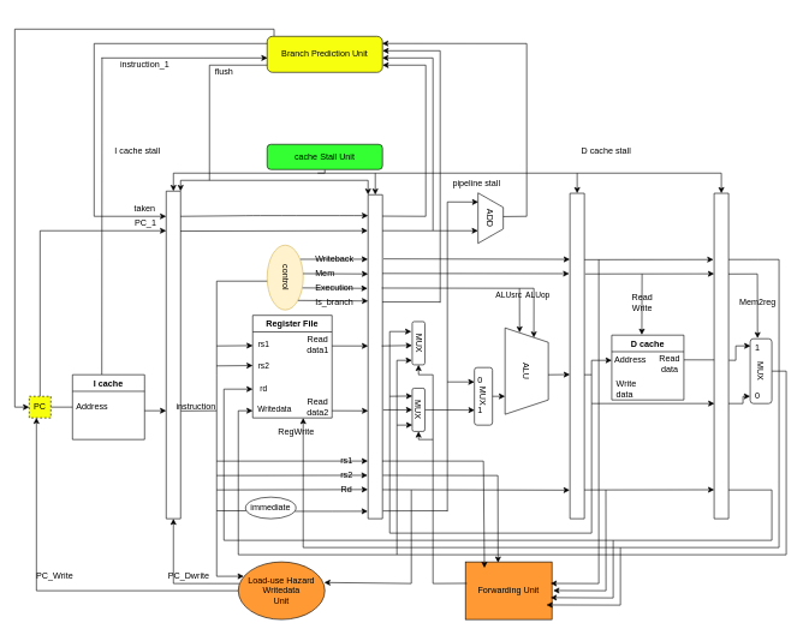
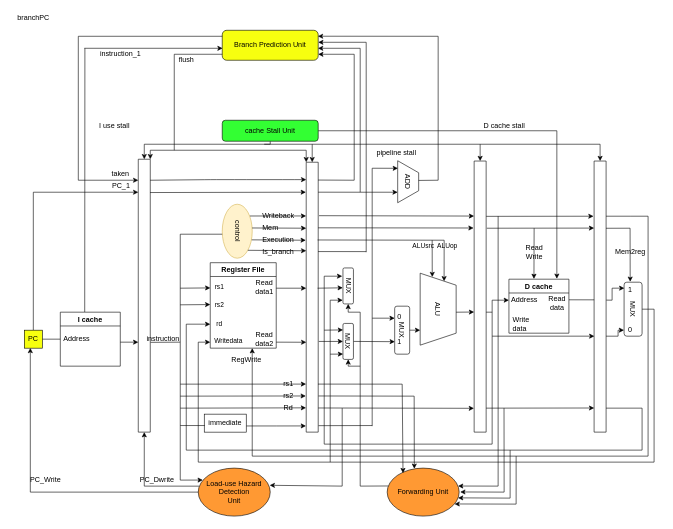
+ <mxCell id="52" value="branchPC" style="text;html=1;resizable=0;autosize=1;align=center;verticalAlign=middle;points=[];fillColor=none;strokeColor=none;rounded=0;glass=0;" parent="1" vertex="1"><mxGeometry x="20" y="20" width="70" height="20" as="geometry" /></mxCell>
- <mxCell id="36" value="I cache stall" style="text;html=1;resizable=0;autosize=1;align=center;verticalAlign=middle;points=[];fillColor=none;strokeColor=none;rounded=0;glass=0;" parent="1" vertex="1"><mxGeometry x="150" y="200" width="80" height="20" as="geometry" /></mxCell>
+ <mxCell id="36" value="I use stall" style="text;html=1;resizable=0;autosize=1;align=center;verticalAlign=middle;points=[];fillColor=none;strokeColor=none;rounded=0;glass=0;" parent="1" vertex="1"><mxGeometry x="150" y="200" width="80" height="20" as="geometry" /></mxCell>
+ <mxCell id="28" style="edgeStyle=orthogonalEdgeStyle;rounded=0;orthogonalLoop=1;jettySize=auto;html=1;entryX=0.799;entryY=-0.008;entryDx=0;entryDy=0;entryPerimeter=0;" parent="1" source="29" target="16" edge="1"><mxGeometry relative="1" as="geometry"><mxPoint x="930" y="217.5" as="targetPoint" /></mxGeometry></mxCell>
- <mxCell id="11" style="edgeStyle=orthogonalEdgeStyle;rounded=0;orthogonalLoop=1;jettySize=auto;html=1;exitX=0.06;exitY=-0.002;exitDx=0;exitDy=0;exitPerimeter=0;entryX=0;entryY=0.5;entryDx=0;entryDy=0;" parent="1" source="13" target="10" edge="1"><mxGeometry relative="1" as="geometry"><mxPoint x="20" y="565" as="targetPoint" /><Array as="points"><mxPoint x="380" y="40" /><mxPoint x="20" y="40" /><mxPoint x="20" y="565" /></Array></mxGeometry></mxCell>
- <mxCell id="10" value="PC" style="whiteSpace=wrap;html=1;aspect=fixed;glass=0;fillColor=#F7FF0F;dashed=1;" parent="1" vertex="1"><mxGeometry x="40" y="550" width="30" height="30" as="geometry" /></mxCell>
+ <mxCell id="10" value="PC" style="whiteSpace=wrap;html=1;aspect=fixed;glass=0;fillColor=#F7FF0F;" parent="1" vertex="1"><mxGeometry x="40" y="550" width="30" height="30" as="geometry" /></mxCell>
- <mxCell id="69" value="immediate" style="ellipse;whiteSpace=wrap;html=1;glass=0;strokeColor=#000000;fillColor=#FFFFFF;" parent="1" vertex="1"><mxGeometry x="340" y="690" width="70" height="30" as="geometry" /></mxCell>
+ <mxCell id="69" value="immediate" style="whiteSpace=wrap;html=1;glass=0;strokeColor=#000000;fillColor=#FFFFFF;rounded=0;" parent="1" vertex="1"><mxGeometry x="340" y="690" width="70" height="30" as="geometry" /></mxCell>
- <mxCell id="61" value="Load-use Hazard Writedata &lt;br&gt;Unit" style="ellipse;whiteSpace=wrap;html=1;glass=0;strokeColor=#000000;fillColor=#FF9933;" parent="1" vertex="1"><mxGeometry x="330" y="780" width="120" height="80" as="geometry" /></mxCell>
+ <mxCell id="61" value="Load-use Hazard Detection &lt;br&gt;Unit" style="ellipse;whiteSpace=wrap;html=1;glass=0;strokeColor=#000000;fillColor=#FF9933;" parent="1" vertex="1"><mxGeometry x="330" y="780" width="120" height="80" as="geometry" /></mxCell>
- <mxCell id="14" value="Forwarding Unit" style="whiteSpace=wrap;html=1;glass=0;strokeColor=#000000;fillColor=#FF9933;rounded=0;" parent="1" vertex="1"><mxGeometry x="645" y="780" width="120" height="80" as="geometry" /></mxCell>
+ <mxCell id="14" value="Forwarding Unit" style="ellipse;whiteSpace=wrap;html=1;glass=0;strokeColor=#000000;fillColor=#FF9933;" parent="1" vertex="1"><mxGeometry x="645" y="780" width="120" height="80" as="geometry" /></mxCell>
